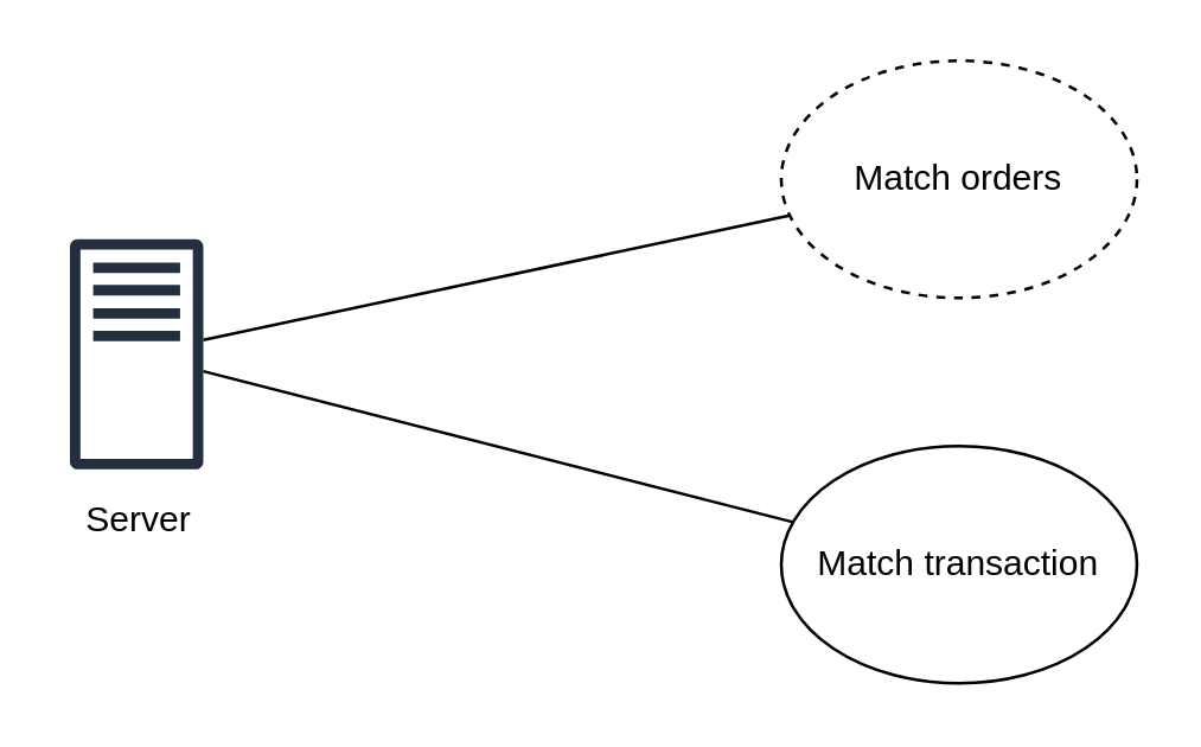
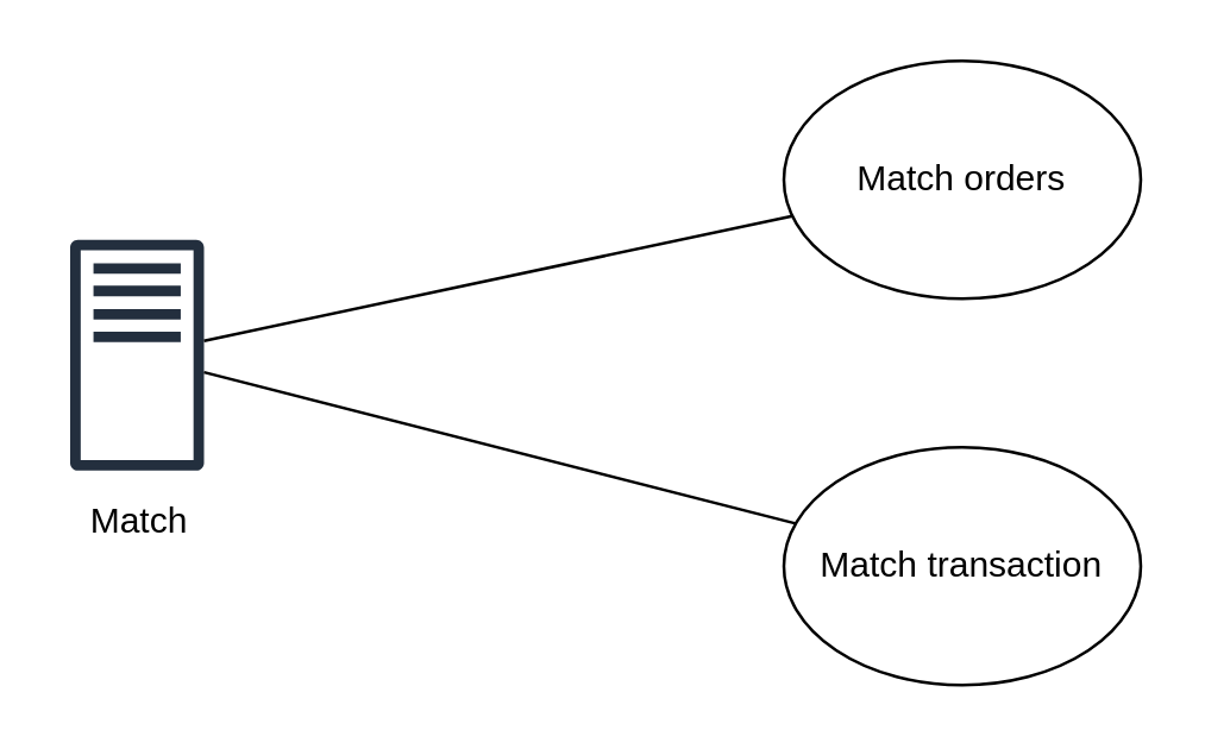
- <mxCell id="4" value="Match orders" style="ellipse;whiteSpace=wrap;html=1;dashed=1;" vertex="1" parent="1"><mxGeometry x="263" y="20" width="120" height="80" as="geometry" /></mxCell>
+ <mxCell id="4" value="Match orders" style="ellipse;whiteSpace=wrap;html=1;" vertex="1" parent="1"><mxGeometry x="263" y="20" width="120" height="80" as="geometry" /></mxCell>
- <mxCell id="3" value="Server" style="text;html=1;align=center;verticalAlign=middle;resizable=0;points=[];autosize=1;" vertex="1" parent="1"><mxGeometry x="20.5" y="165" width="50" height="20" as="geometry" /></mxCell>
+ <mxCell id="3" value="Match" style="text;html=1;align=center;verticalAlign=middle;resizable=0;points=[];autosize=1;" vertex="1" parent="1"><mxGeometry x="20.5" y="165" width="50" height="20" as="geometry" /></mxCell>
